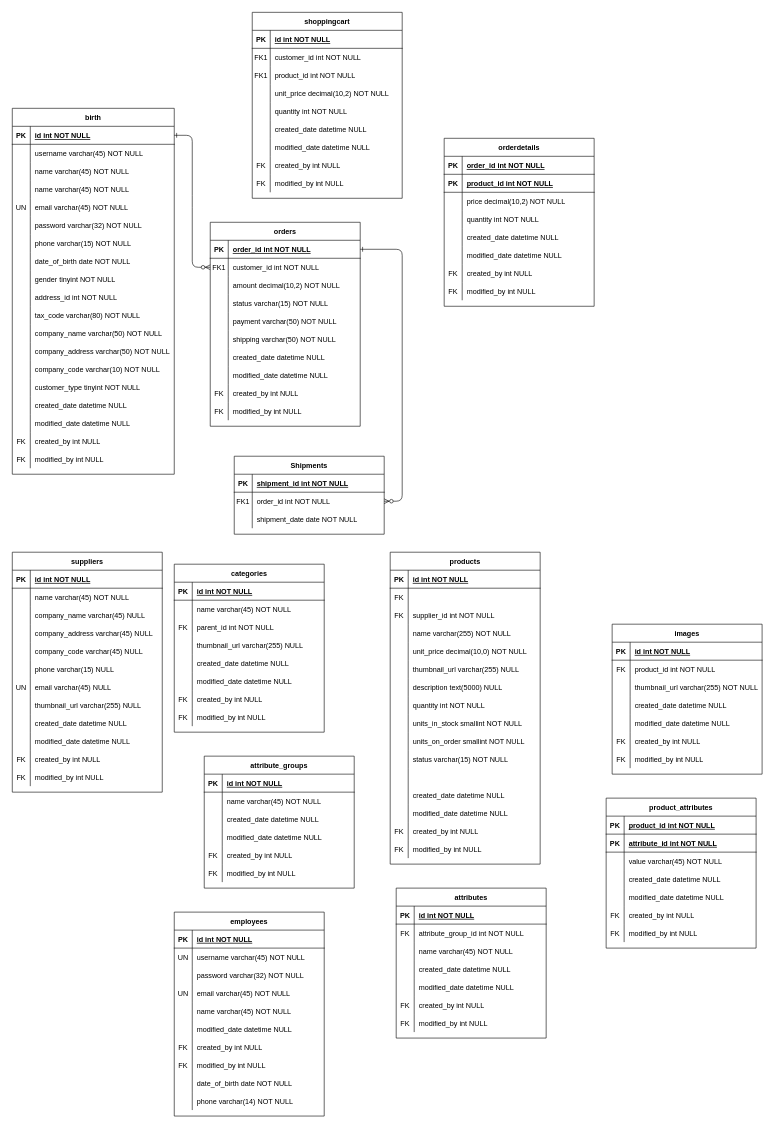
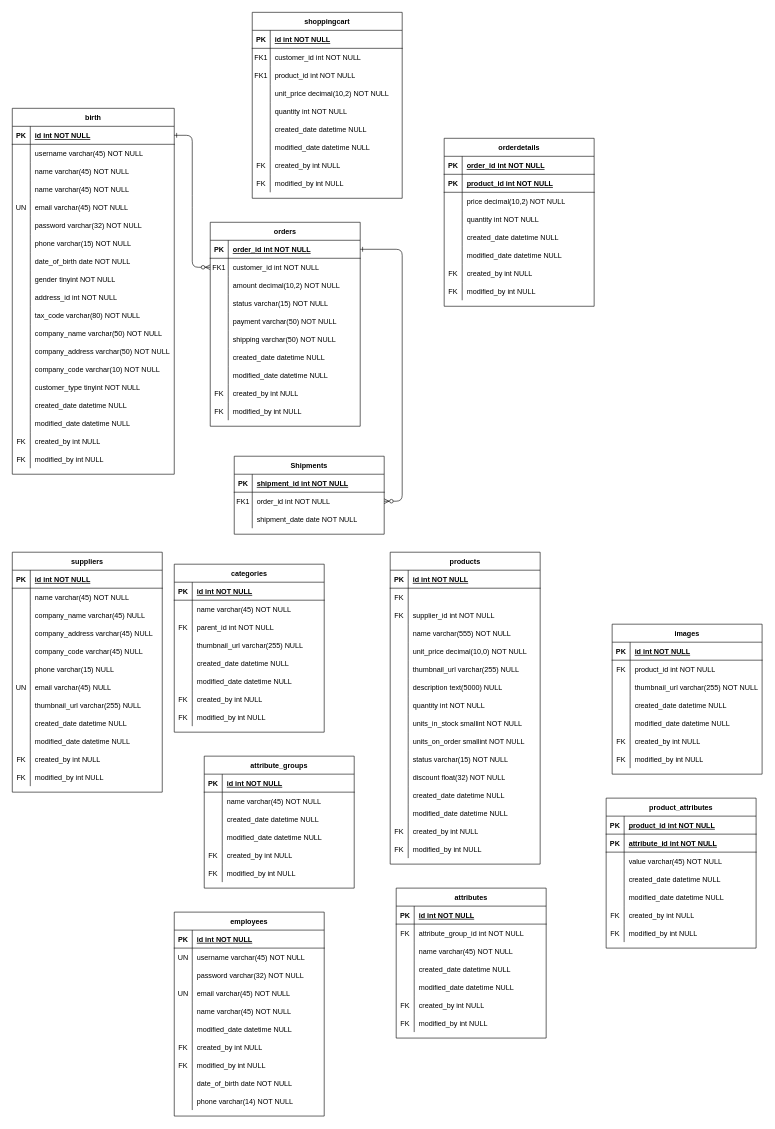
- <mxCell id="139" value="name varchar(255) NOT NULL" style="shape=partialRectangle;overflow=hidden;connectable=0;fillColor=none;top=0;left=0;bottom=0;right=0;align=left;spacingLeft=6;" vertex="1" parent="137"><mxGeometry x="30" width="220" height="30" as="geometry" /></mxCell>
+ <mxCell id="139" value="name varchar(555) NOT NULL" style="shape=partialRectangle;overflow=hidden;connectable=0;fillColor=none;top=0;left=0;bottom=0;right=0;align=left;spacingLeft=6;" vertex="1" parent="137"><mxGeometry x="30" width="220" height="30" as="geometry" /></mxCell>
+ <mxCell id="163" value="discount float(32) NOT NULL" style="shape=partialRectangle;overflow=hidden;connectable=0;fillColor=none;top=0;left=0;bottom=0;right=0;align=left;spacingLeft=6;" vertex="1" parent="161"><mxGeometry x="30" width="220" height="30" as="geometry" /></mxCell>
